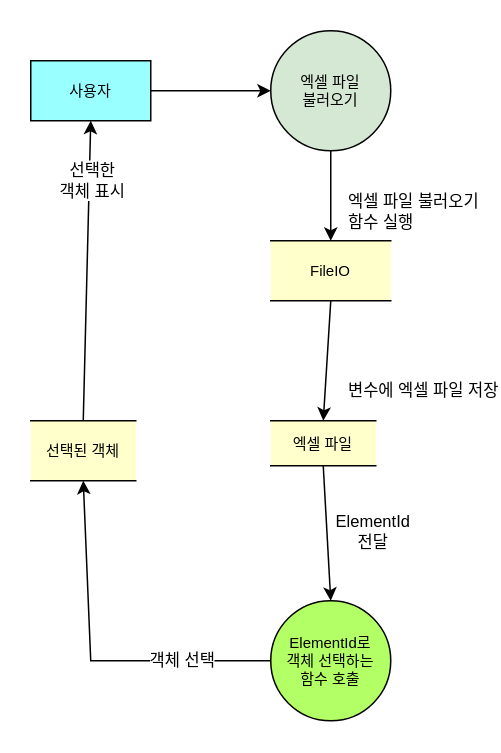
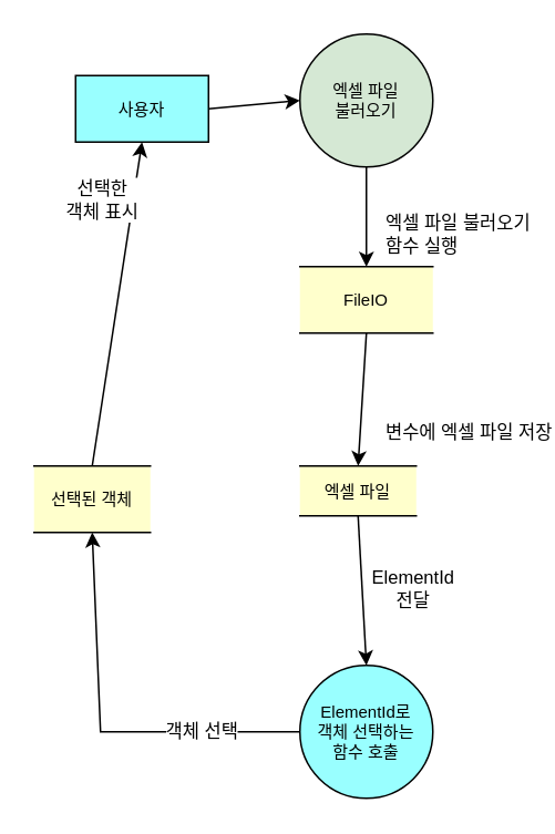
- <mxCell id="3" value="사용자" style="rounded=0;whiteSpace=wrap;html=1;fillColor=#99FFFF;fontSize=10;" vertex="1" parent="1"><mxGeometry x="20" y="40" width="80" height="40" as="geometry" /></mxCell>
+ <mxCell id="3" value="사용자" style="rounded=0;whiteSpace=wrap;html=1;fillColor=#99FFFF;fontSize=10;" vertex="1" parent="1"><mxGeometry x="45" y="45" width="80" height="40" as="geometry" /></mxCell>
- <mxCell id="13" value="ElementId로&lt;br&gt;객체 선택하는&lt;br style=&quot;font-size: 10px;&quot;&gt;함수 호출" style="ellipse;whiteSpace=wrap;html=1;aspect=fixed;fillColor=#B3FF66;fontSize=10;" vertex="1" parent="1"><mxGeometry x="180" y="400" width="80" height="80" as="geometry" /></mxCell>
+ <mxCell id="13" value="ElementId로&lt;br&gt;객체 선택하는&lt;br style=&quot;font-size: 10px;&quot;&gt;함수 호출" style="ellipse;whiteSpace=wrap;html=1;aspect=fixed;fillColor=#99ffff;fontSize=10;" vertex="1" parent="1"><mxGeometry x="180" y="400" width="80" height="80" as="geometry" /></mxCell>
